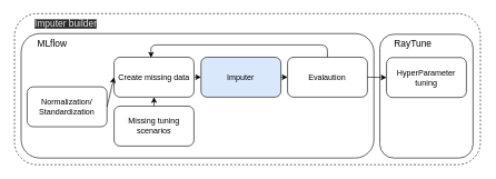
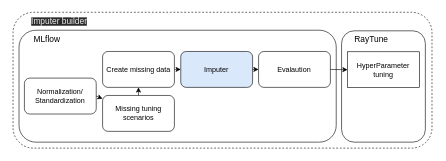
- <mxCell id="17" value="" style="endArrow=classic;html=1;entryX=0.463;entryY=0.01;entryDx=0;entryDy=0;exitX=0.5;exitY=0;exitDx=0;exitDy=0;entryPerimeter=0;" parent="1" source="5" target="15" edge="1"><mxGeometry width="50" height="50" relative="1" as="geometry"><mxPoint x="720.19" y="86" as="sourcePoint" /><mxPoint x="197.56" y="86" as="targetPoint" /><Array as="points"><mxPoint x="490.19" y="67" /><mxPoint x="225.19" y="67" /></Array></mxGeometry></mxCell>
- <mxCell id="9" value="HyperParameter tuning" style="rounded=1;whiteSpace=wrap;html=1;" parent="1" vertex="1"><mxGeometry x="579.12" y="86" width="120" height="60" as="geometry" /></mxCell>
+ <mxCell id="9" value="HyperParameter tuning" style="whiteSpace=wrap;html=1;rounded=0;" parent="1" vertex="1"><mxGeometry x="579.12" y="86" width="120" height="60" as="geometry" /></mxCell>
- <mxCell id="16" value="" style="endArrow=classic;html=1;entryX=0;entryY=0.5;entryDx=0;entryDy=0;exitX=1;exitY=0.5;exitDx=0;exitDy=0;" parent="1" source="13" target="15" edge="1"><mxGeometry width="50" height="50" relative="1" as="geometry"><mxPoint x="299.81" y="125.5" as="sourcePoint" /><mxPoint x="310.43" y="125.5" as="targetPoint" /></mxGeometry></mxCell>
+ <mxCell id="16" value="" style="endArrow=classic;html=1;exitX=1;exitY=0.5;exitDx=0;exitDy=0;" parent="1" source="13" target="18" edge="1"><mxGeometry width="50" height="50" relative="1" as="geometry"><mxPoint x="299.81" y="125.5" as="sourcePoint" /><mxPoint x="310.43" y="125.5" as="targetPoint" /></mxGeometry></mxCell>
